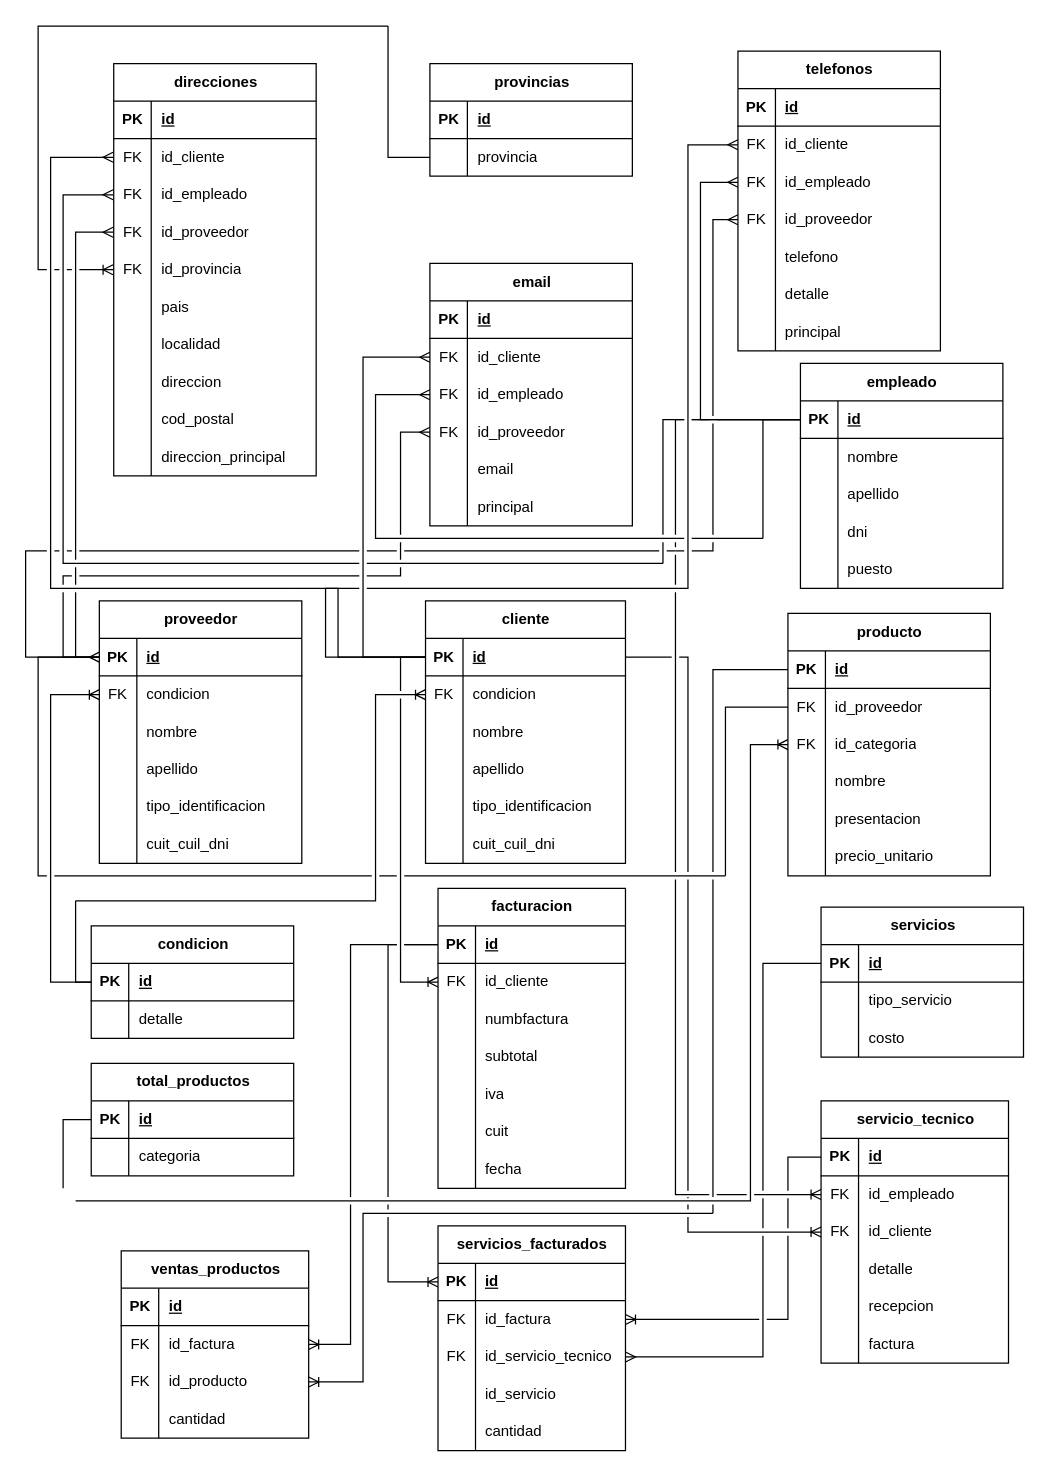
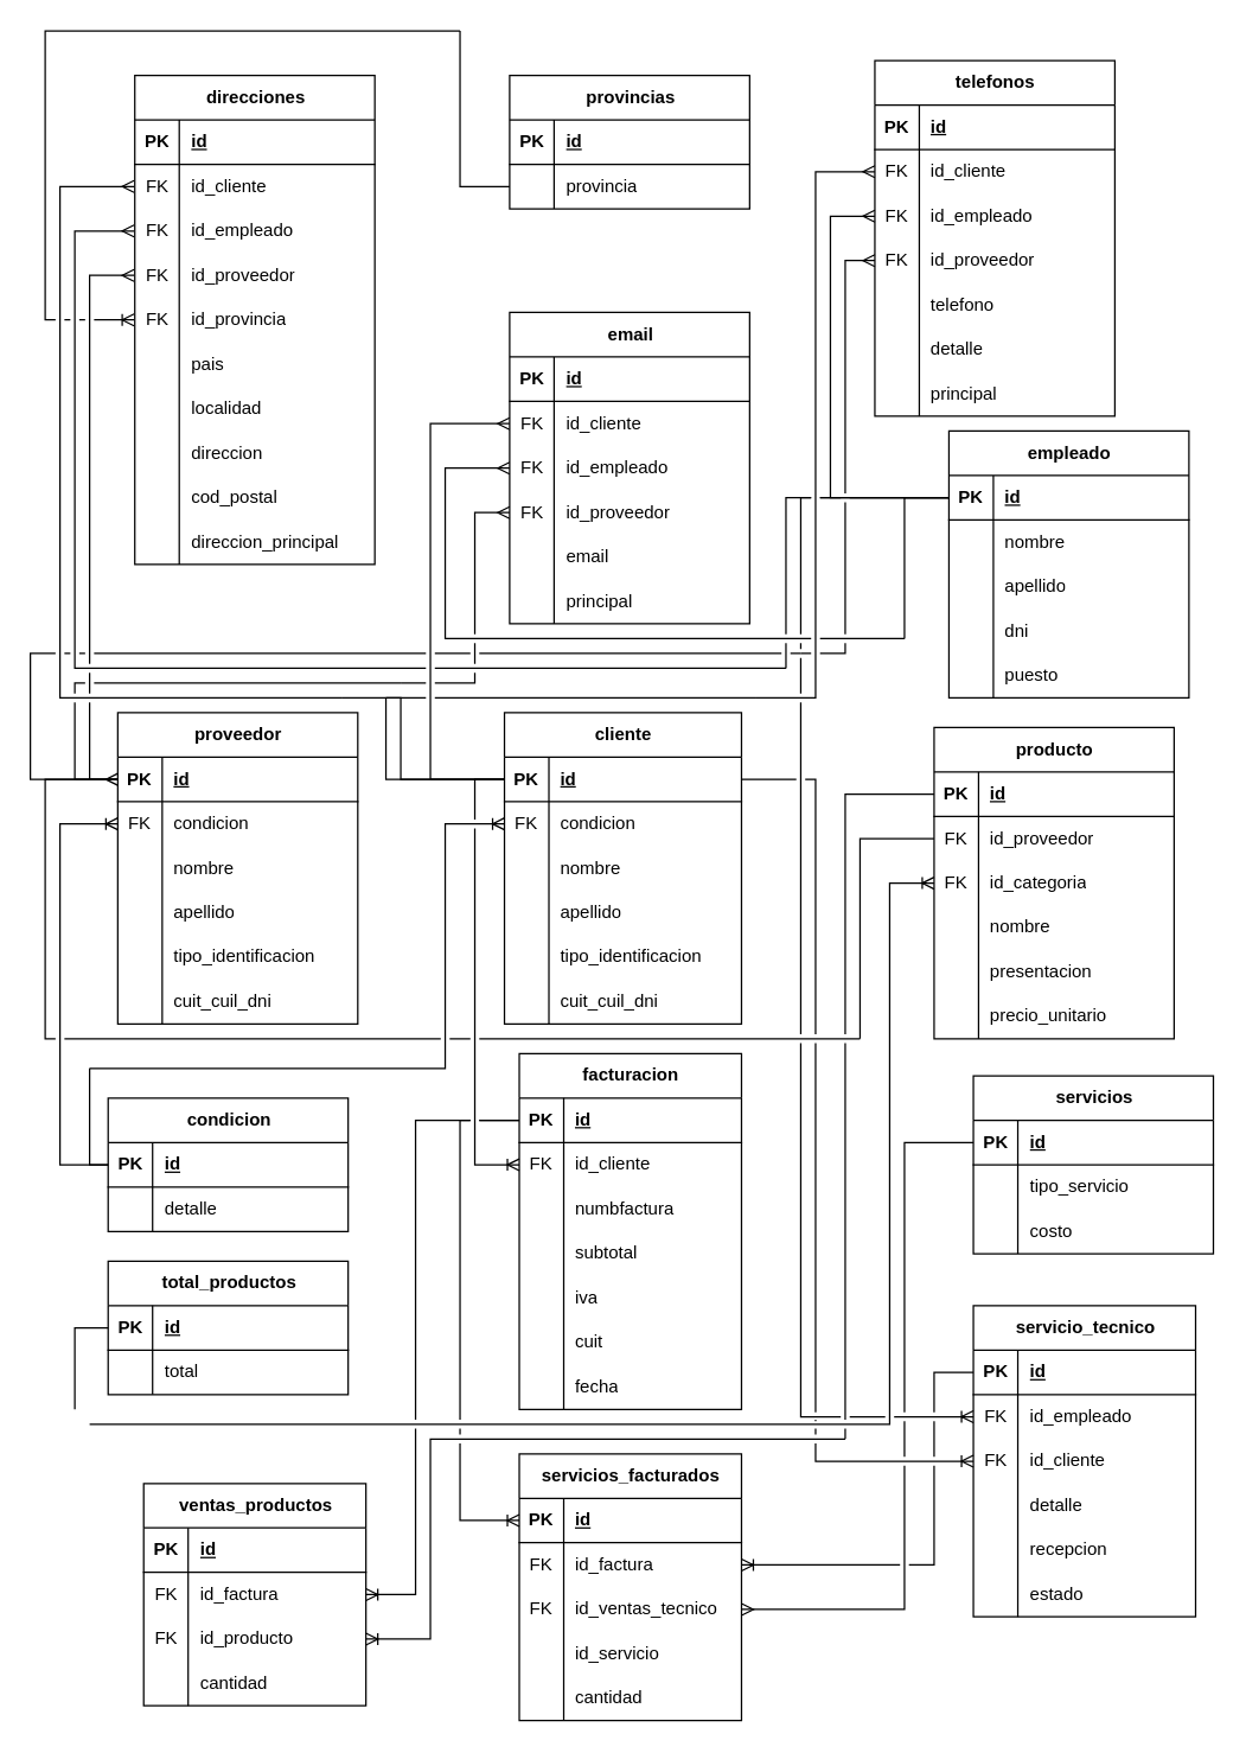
- <mxCell id="201" value="categoria" style="shape=partialRectangle;connectable=0;fillColor=none;top=0;left=0;bottom=0;right=0;align=left;spacingLeft=6;overflow=hidden;whiteSpace=wrap;html=1;" parent="199" vertex="1"><mxGeometry x="30" width="132" height="30" as="geometry"><mxRectangle width="132" height="30" as="alternateBounds" /></mxGeometry></mxCell>
+ <mxCell id="201" value="total" style="shape=partialRectangle;connectable=0;fillColor=none;top=0;left=0;bottom=0;right=0;align=left;spacingLeft=6;overflow=hidden;whiteSpace=wrap;html=1;" parent="199" vertex="1"><mxGeometry x="30" width="132" height="30" as="geometry"><mxRectangle width="132" height="30" as="alternateBounds" /></mxGeometry></mxCell>
- <mxCell id="252" value="factura" style="shape=partialRectangle;connectable=0;fillColor=none;top=0;left=0;bottom=0;right=0;align=left;spacingLeft=6;overflow=hidden;whiteSpace=wrap;html=1;" parent="250" vertex="1"><mxGeometry x="30" width="120" height="30" as="geometry"><mxRectangle width="120" height="30" as="alternateBounds" /></mxGeometry></mxCell>
+ <mxCell id="252" value="estado" style="shape=partialRectangle;connectable=0;fillColor=none;top=0;left=0;bottom=0;right=0;align=left;spacingLeft=6;overflow=hidden;whiteSpace=wrap;html=1;" parent="250" vertex="1"><mxGeometry x="30" width="120" height="30" as="geometry"><mxRectangle width="120" height="30" as="alternateBounds" /></mxGeometry></mxCell>
- <mxCell id="262" value="id_servicio_tecnico" style="shape=partialRectangle;connectable=0;fillColor=none;top=0;left=0;bottom=0;right=0;align=left;spacingLeft=6;overflow=hidden;whiteSpace=wrap;html=1;" parent="260" vertex="1"><mxGeometry x="30" width="120" height="30" as="geometry"><mxRectangle width="120" height="30" as="alternateBounds" /></mxGeometry></mxCell>
+ <mxCell id="262" value="id_ventas_tecnico" style="shape=partialRectangle;connectable=0;fillColor=none;top=0;left=0;bottom=0;right=0;align=left;spacingLeft=6;overflow=hidden;whiteSpace=wrap;html=1;" parent="260" vertex="1"><mxGeometry x="30" width="120" height="30" as="geometry"><mxRectangle width="120" height="30" as="alternateBounds" /></mxGeometry></mxCell>
